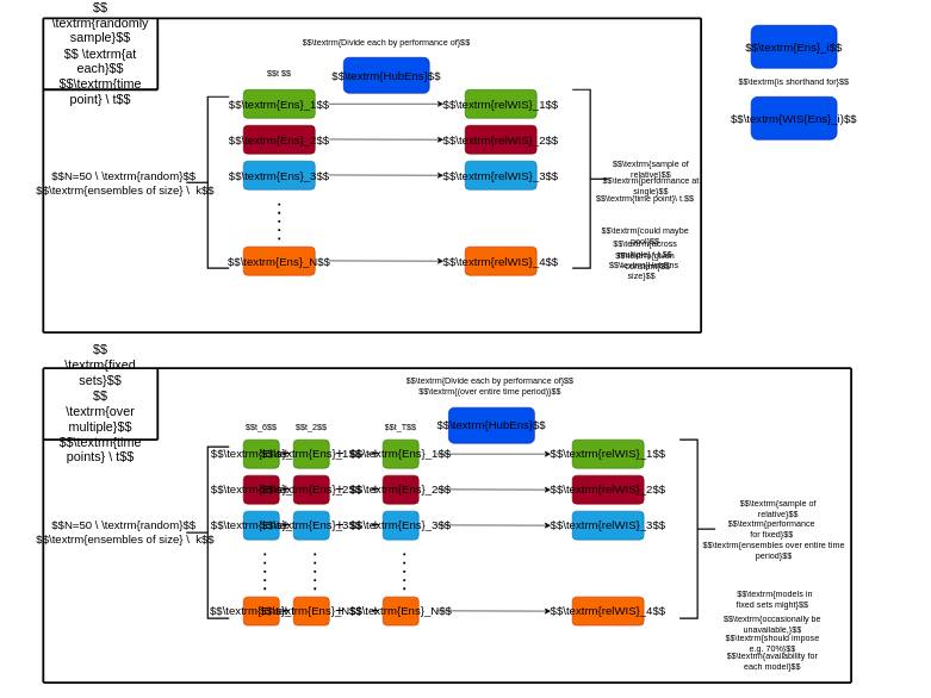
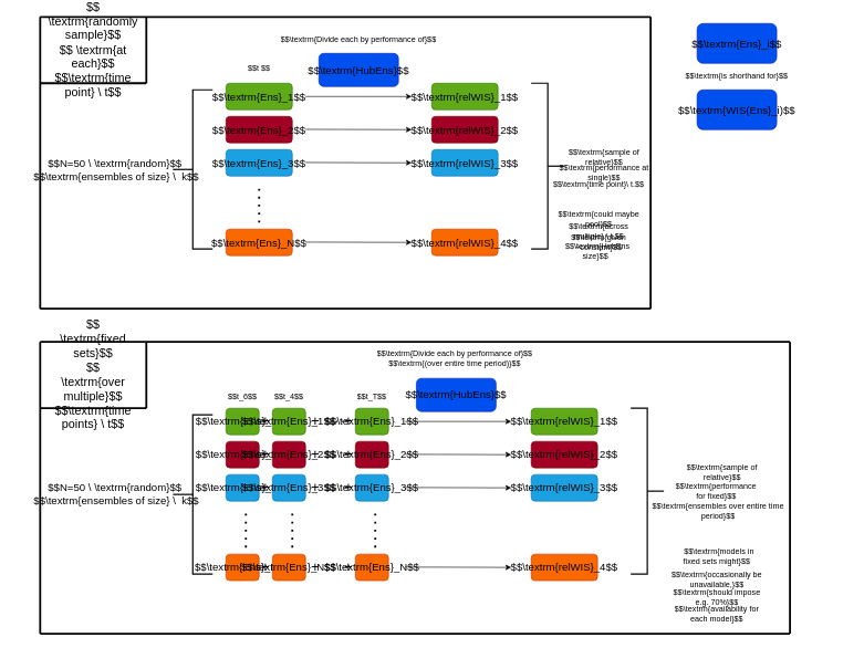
- <mxCell id="90" value="&lt;div&gt;$$t_2$$&lt;/div&gt;" style="text;html=1;strokeColor=none;fillColor=none;align=center;verticalAlign=middle;whiteSpace=wrap;rounded=0;fontColor=#000000;" vertex="1" parent="1"><mxGeometry x="390" y="575" width="90" height="35" as="geometry" /></mxCell>
+ <mxCell id="90" value="&lt;div&gt;$$t_4$$&lt;/div&gt;" style="text;html=1;strokeColor=none;fillColor=none;align=center;verticalAlign=middle;whiteSpace=wrap;rounded=0;fontColor=#000000;" vertex="1" parent="1"><mxGeometry x="390" y="575" width="90" height="35" as="geometry" /></mxCell>
